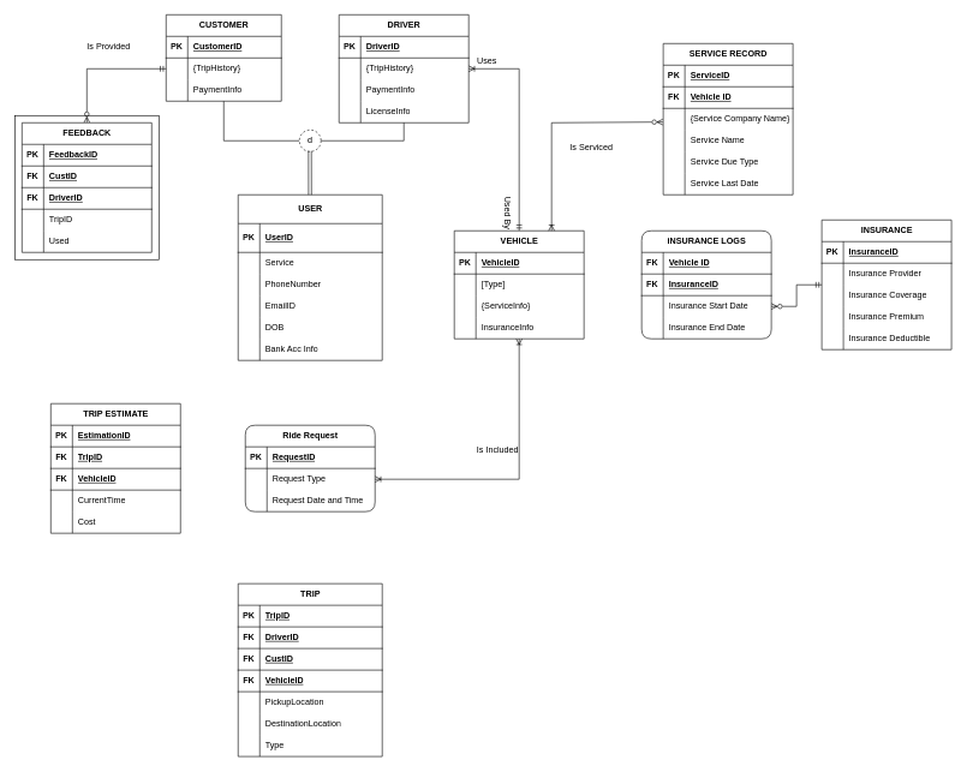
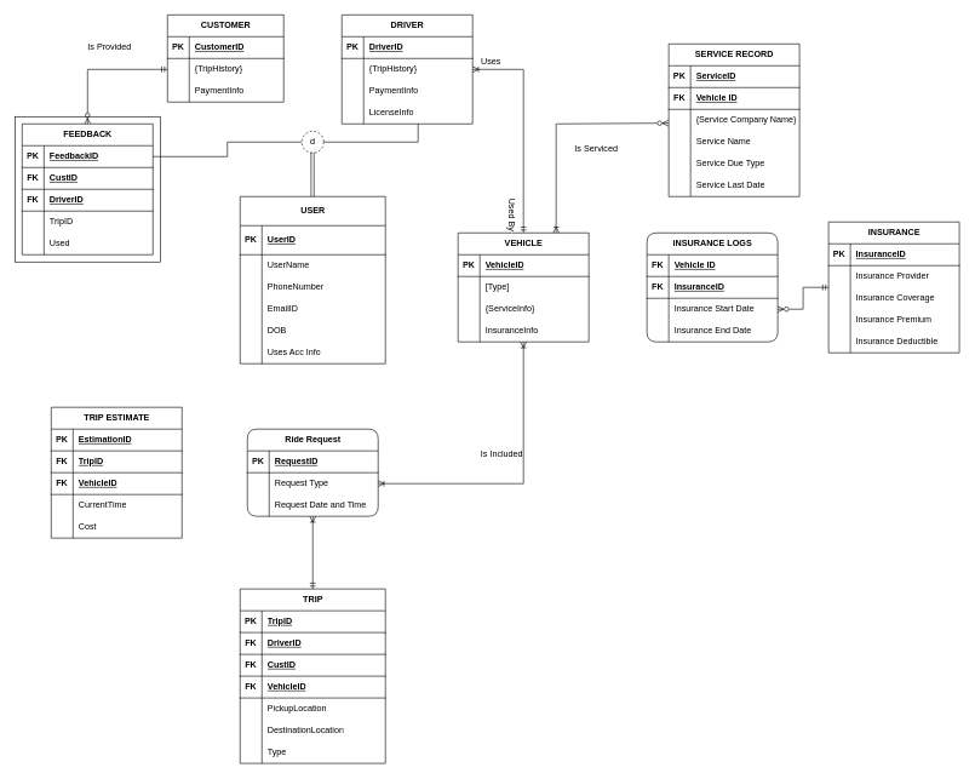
- <mxCell id="116" style="edgeStyle=orthogonalEdgeStyle;rounded=0;orthogonalLoop=1;jettySize=auto;html=1;endArrow=none;endFill=0;" parent="1" source="118" target="3" edge="1"><mxGeometry relative="1" as="geometry" /></mxCell>
+ <mxCell id="116" style="edgeStyle=orthogonalEdgeStyle;rounded=0;orthogonalLoop=1;jettySize=auto;html=1;endArrow=none;endFill=0;" parent="1" source="118" target="25" edge="1"><mxGeometry relative="1" as="geometry" /></mxCell>
- <mxCell id="117" style="edgeStyle=orthogonalEdgeStyle;rounded=0;orthogonalLoop=1;jettySize=auto;html=1;endArrow=none;endFill=0;" parent="1" source="118" target="13" edge="1"><mxGeometry relative="1" as="geometry" /></mxCell>
+ <mxCell id="117" style="edgeStyle=orthogonalEdgeStyle;rounded=0;orthogonalLoop=1;jettySize=auto;html=1;endArrow=none;endFill=0;" parent="1" source="118" target="84" edge="1"><mxGeometry relative="1" as="geometry" /></mxCell>
- <mxCell id="103" value="Service" style="shape=partialRectangle;connectable=0;fillColor=none;top=0;left=0;bottom=0;right=0;align=left;spacingLeft=6;overflow=hidden;whiteSpace=wrap;html=1;" parent="101" vertex="1"><mxGeometry x="30" width="170" height="30" as="geometry"><mxRectangle width="170" height="30" as="alternateBounds" /></mxGeometry></mxCell>
+ <mxCell id="103" value="UserName" style="shape=partialRectangle;connectable=0;fillColor=none;top=0;left=0;bottom=0;right=0;align=left;spacingLeft=6;overflow=hidden;whiteSpace=wrap;html=1;" parent="101" vertex="1"><mxGeometry x="30" width="170" height="30" as="geometry"><mxRectangle width="170" height="30" as="alternateBounds" /></mxGeometry></mxCell>
- <mxCell id="115" value="Bank Acc Info" style="shape=partialRectangle;connectable=0;fillColor=none;top=0;left=0;bottom=0;right=0;align=left;spacingLeft=6;overflow=hidden;whiteSpace=wrap;html=1;" parent="113" vertex="1"><mxGeometry x="30" width="170" height="30" as="geometry"><mxRectangle width="170" height="30" as="alternateBounds" /></mxGeometry></mxCell>
+ <mxCell id="115" value="Uses Acc Info" style="shape=partialRectangle;connectable=0;fillColor=none;top=0;left=0;bottom=0;right=0;align=left;spacingLeft=6;overflow=hidden;whiteSpace=wrap;html=1;" parent="113" vertex="1"><mxGeometry x="30" width="170" height="30" as="geometry"><mxRectangle width="170" height="30" as="alternateBounds" /></mxGeometry></mxCell>
+ <mxCell id="41" style="edgeStyle=orthogonalEdgeStyle;rounded=0;orthogonalLoop=1;jettySize=auto;html=1;endArrow=ERoneToMany;endFill=0;startArrow=ERmandOne;startFill=0;" parent="1" source="42" target="120" edge="1"><mxGeometry relative="1" as="geometry" /></mxCell>
